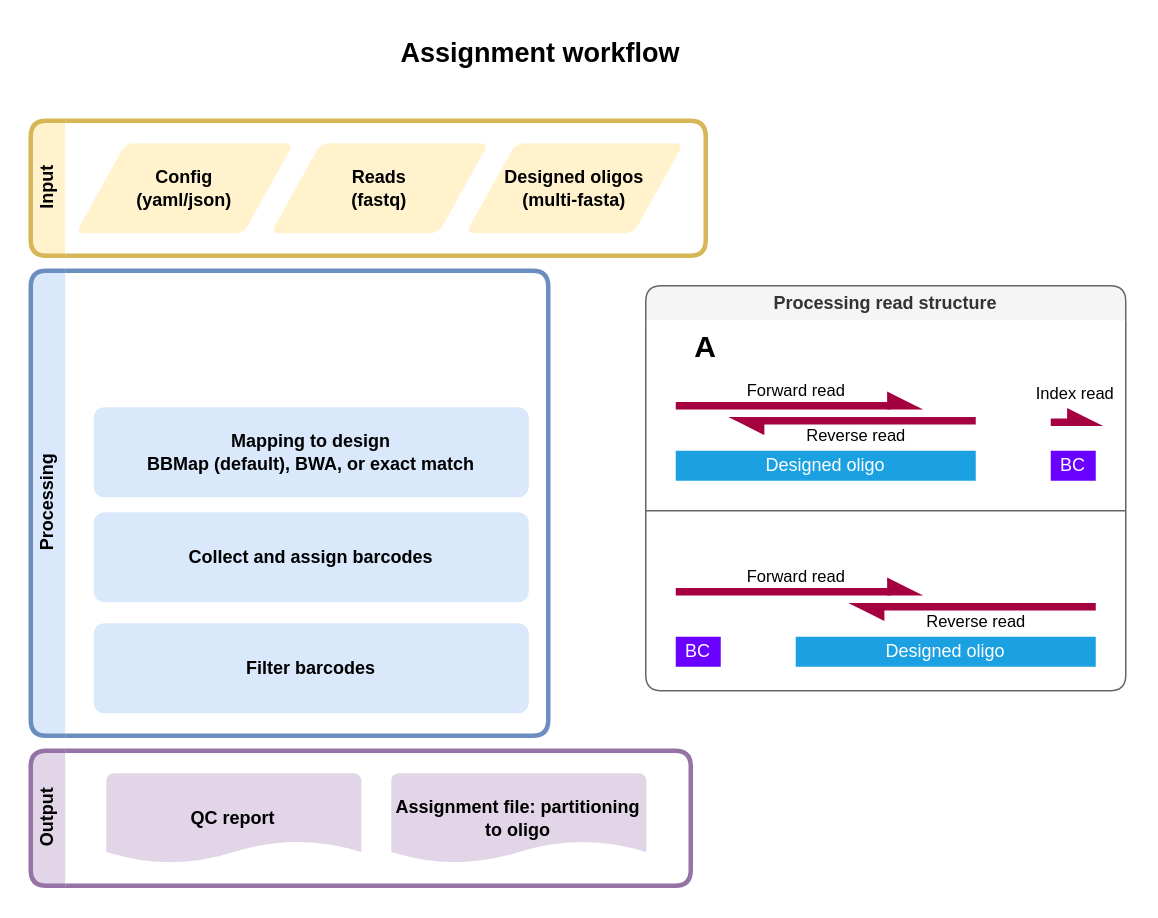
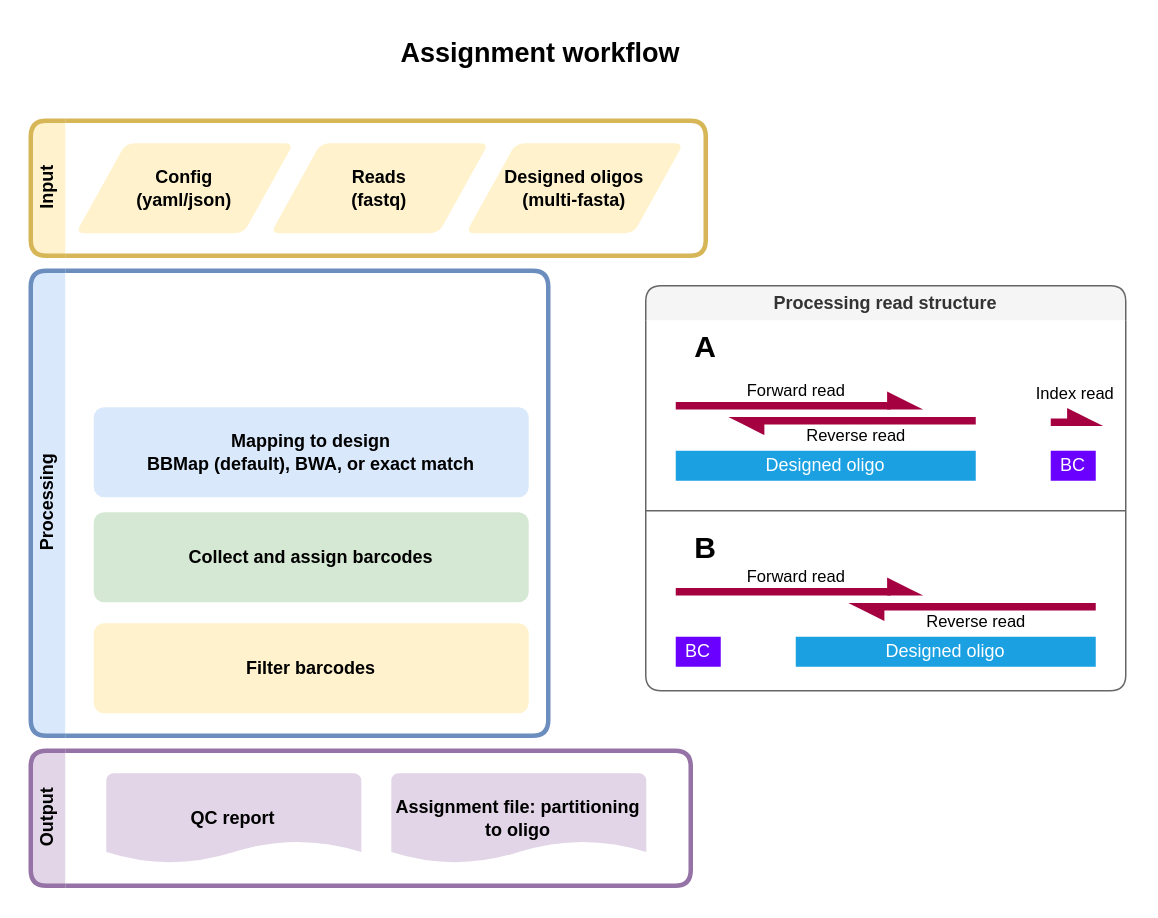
+ <mxCell id="28" value="&lt;b style=&quot;font-size: 20px;&quot;&gt;B&lt;/b&gt;" style="text;strokeColor=none;align=center;fillColor=none;html=1;verticalAlign=middle;whiteSpace=wrap;rounded=0;fontSize=20;" parent="14" vertex="1"><mxGeometry x="10" y="164" width="60" height="20" as="geometry" /></mxCell>
- <mxCell id="4" value="Collect and assign barcodes" style="rounded=1;whiteSpace=wrap;html=1;absoluteArcSize=1;arcSize=14;strokeWidth=2;labelBackgroundColor=none;fillColor=#dae8fc;strokeColor=none;fontStyle=1" parent="2" vertex="1"><mxGeometry x="42" y="161" width="290" height="60" as="geometry" /></mxCell>
+ <mxCell id="4" value="Collect and assign barcodes" style="rounded=1;whiteSpace=wrap;html=1;absoluteArcSize=1;arcSize=14;strokeWidth=2;labelBackgroundColor=none;fillColor=#d5e8d4;strokeColor=none;fontStyle=1;" parent="2" vertex="1"><mxGeometry x="42" y="161" width="290" height="60" as="geometry" /></mxCell>
- <mxCell id="5" value="Filter barcodes" style="rounded=1;whiteSpace=wrap;html=1;absoluteArcSize=1;arcSize=14;strokeWidth=2;labelBackgroundColor=none;fillColor=#dae8fc;strokeColor=none;fontStyle=1" parent="2" vertex="1"><mxGeometry x="42" y="235" width="290" height="60" as="geometry" /></mxCell>
+ <mxCell id="5" value="Filter barcodes" style="rounded=1;whiteSpace=wrap;html=1;absoluteArcSize=1;arcSize=14;strokeWidth=2;labelBackgroundColor=none;fillColor=#fff2cc;strokeColor=none;fontStyle=1;" parent="2" vertex="1"><mxGeometry x="42" y="235" width="290" height="60" as="geometry" /></mxCell>
